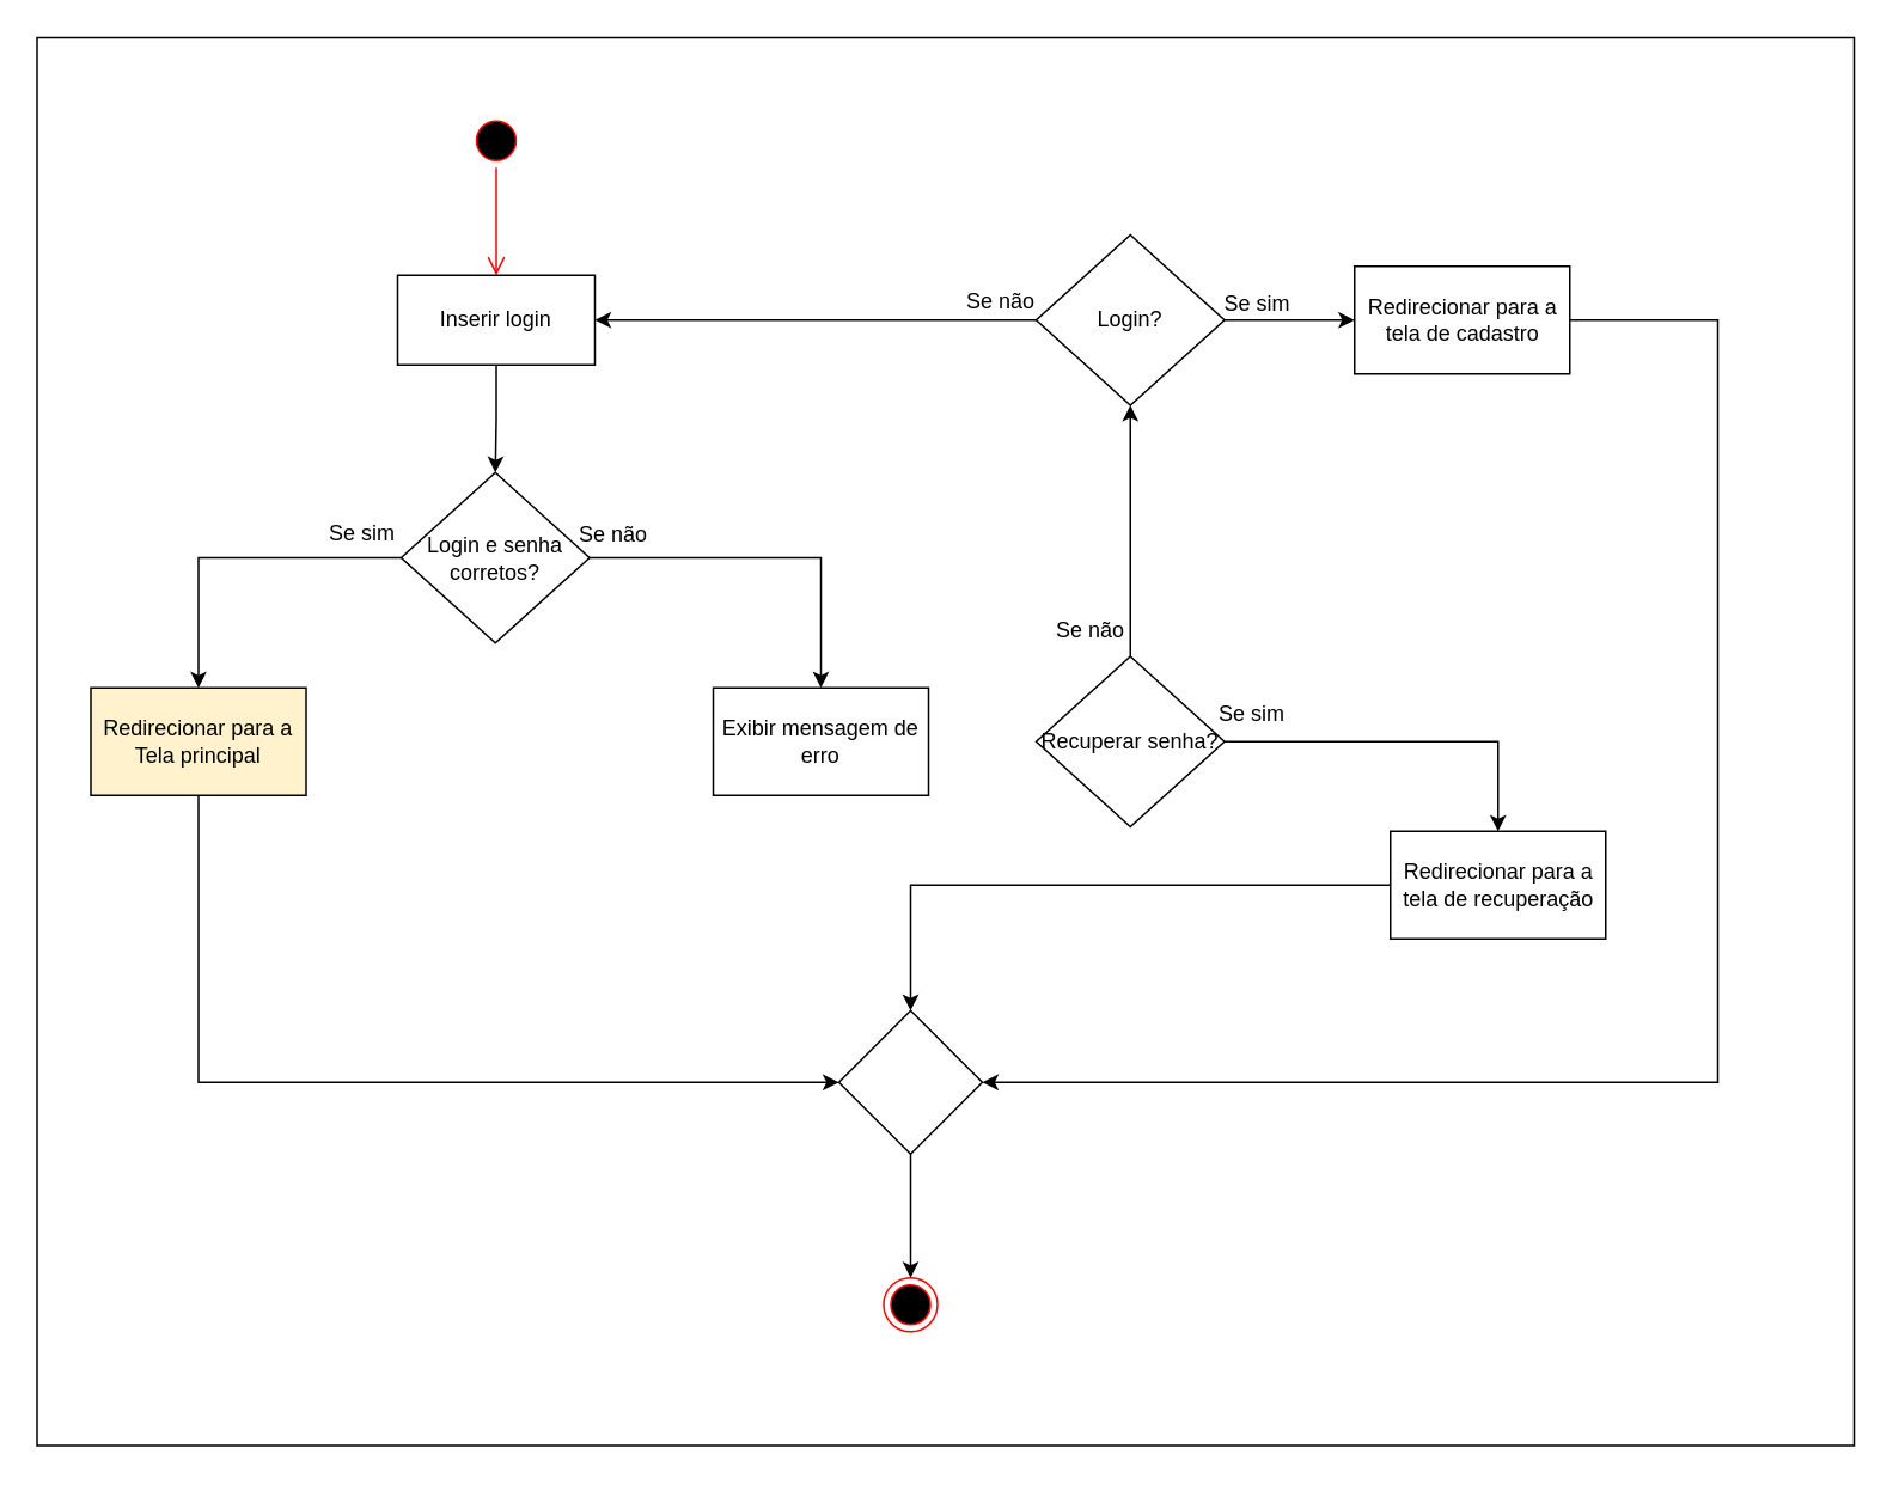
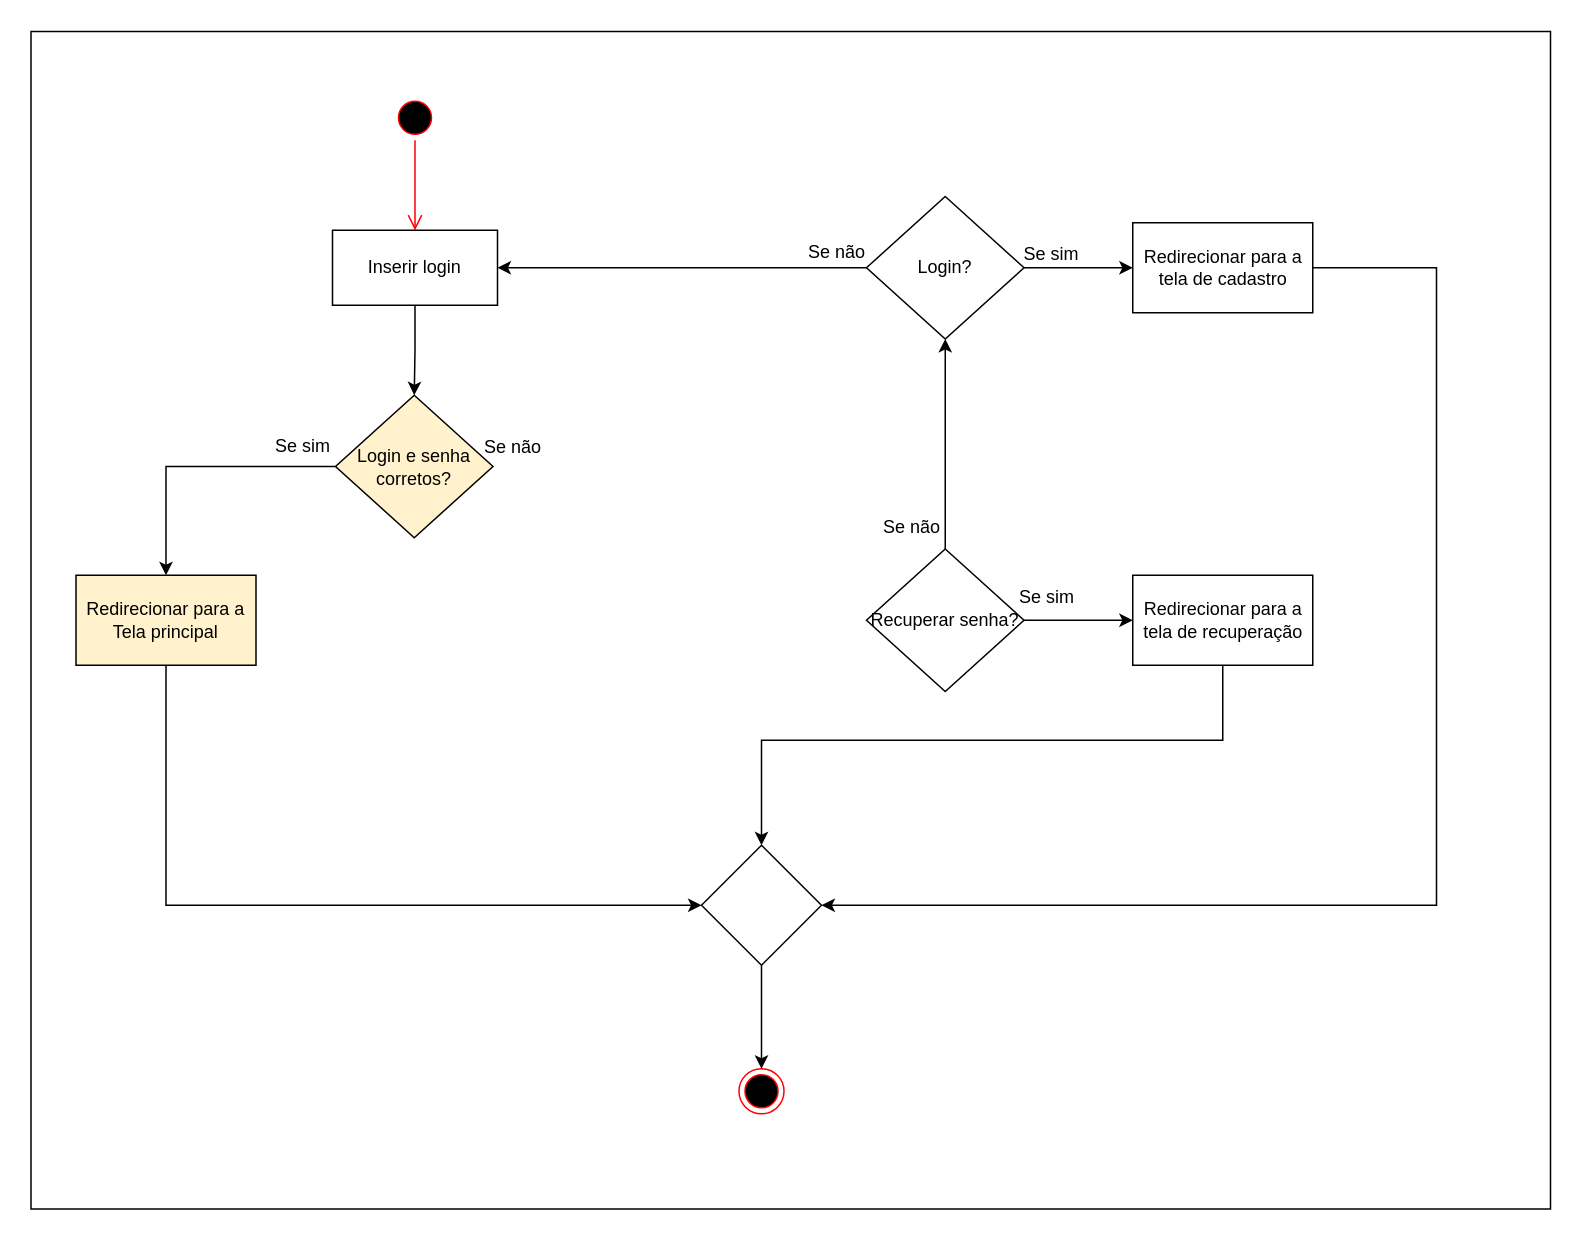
- <mxCell id="9" value="Login e senha corretos?" style="rhombus;whiteSpace=wrap;html=1;" vertex="1" parent="1"><mxGeometry x="223" y="263" width="105" height="95" as="geometry" /></mxCell>
+ <mxCell id="9" value="Login e senha corretos?" style="rhombus;whiteSpace=wrap;html=1;fillColor=#fff2cc;" vertex="1" parent="1"><mxGeometry x="223" y="263" width="105" height="95" as="geometry" /></mxCell>
- <mxCell id="8" value="" style="edgeStyle=orthogonalEdgeStyle;rounded=0;orthogonalLoop=1;jettySize=auto;html=1;" edge="1" parent="1" source="9" target="13"><mxGeometry relative="1" as="geometry" /></mxCell>
- <mxCell id="13" value="Exibir mensagem de erro" style="whiteSpace=wrap;html=1;" vertex="1" parent="1"><mxGeometry x="397" y="383" width="120" height="60" as="geometry" /></mxCell>
- <mxCell id="19" value="Redirecionar para a tela de recuperação" style="whiteSpace=wrap;html=1;" vertex="1" parent="1"><mxGeometry x="774.5" y="463" width="120" height="60" as="geometry" /></mxCell>
+ <mxCell id="19" value="Redirecionar para a tela de recuperação" style="whiteSpace=wrap;html=1;" vertex="1" parent="1"><mxGeometry x="754.5" y="383" width="120" height="60" as="geometry" /></mxCell>
